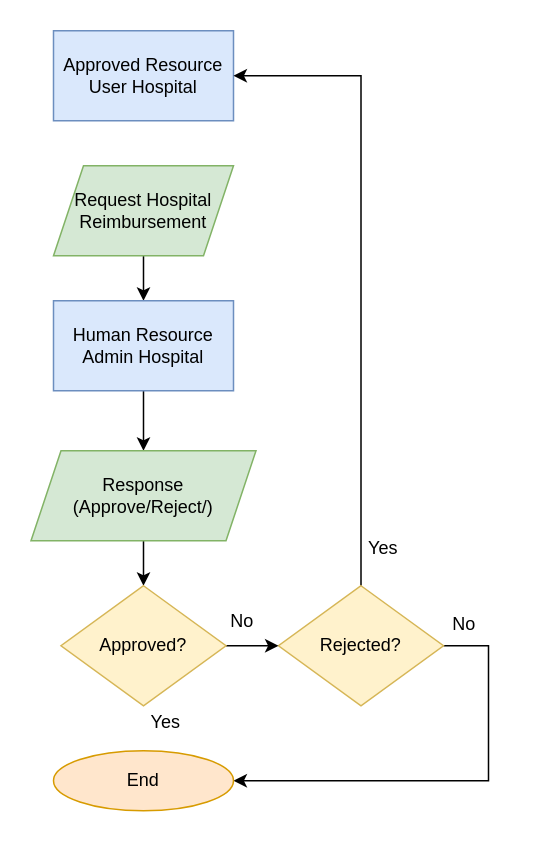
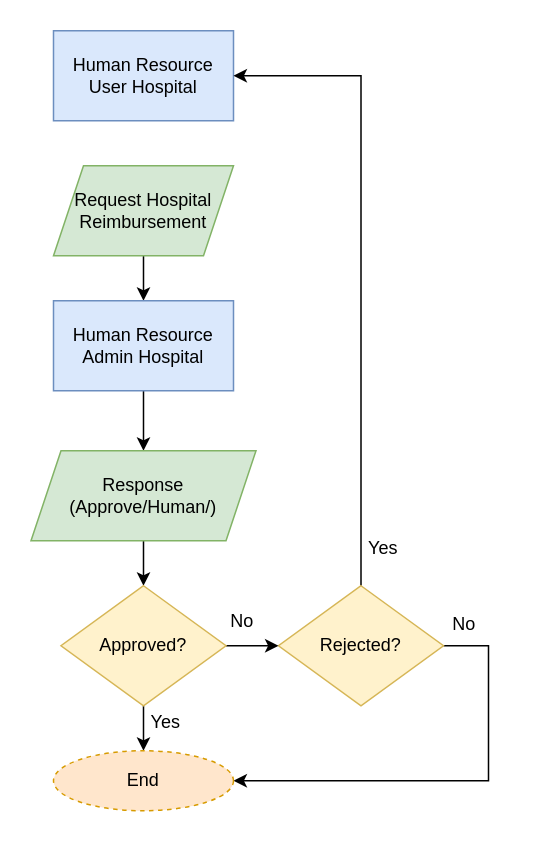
- <mxCell id="2" value="Approved Resource User Hospital" style="whiteSpace=wrap;html=1;fillColor=#dae8fc;strokeColor=#6c8ebf;" vertex="1" parent="1"><mxGeometry x="35" y="20" width="120" height="60" as="geometry" /></mxCell>
+ <mxCell id="2" value="Human Resource User Hospital" style="whiteSpace=wrap;html=1;fillColor=#dae8fc;strokeColor=#6c8ebf;" vertex="1" parent="1"><mxGeometry x="35" y="20" width="120" height="60" as="geometry" /></mxCell>
- <mxCell id="8" value="Response &lt;br&gt;(Approve/Reject/)" style="shape=parallelogram;perimeter=parallelogramPerimeter;whiteSpace=wrap;html=1;fixedSize=1;fillColor=#d5e8d4;strokeColor=#82b366;" vertex="1" parent="1"><mxGeometry x="20" y="300" width="150" height="60" as="geometry" /></mxCell>
+ <mxCell id="8" value="Response &lt;br&gt;(Approve/Human/)" style="shape=parallelogram;perimeter=parallelogramPerimeter;whiteSpace=wrap;html=1;fixedSize=1;fillColor=#d5e8d4;strokeColor=#82b366;" vertex="1" parent="1"><mxGeometry x="20" y="300" width="150" height="60" as="geometry" /></mxCell>
+ <mxCell id="12" value="" style="edgeStyle=orthogonalEdgeStyle;rounded=0;orthogonalLoop=1;jettySize=auto;html=1;" edge="1" parent="1" source="14" target="15"><mxGeometry relative="1" as="geometry" /></mxCell>
- <mxCell id="15" value="End" style="ellipse;whiteSpace=wrap;html=1;fillColor=#ffe6cc;strokeColor=#d79b00;" vertex="1" parent="1"><mxGeometry x="35" y="500" width="120" height="40" as="geometry" /></mxCell>
+ <mxCell id="15" value="End" style="ellipse;whiteSpace=wrap;html=1;fillColor=#ffe6cc;strokeColor=#d79b00;dashed=1;" vertex="1" parent="1"><mxGeometry x="35" y="500" width="120" height="40" as="geometry" /></mxCell>
